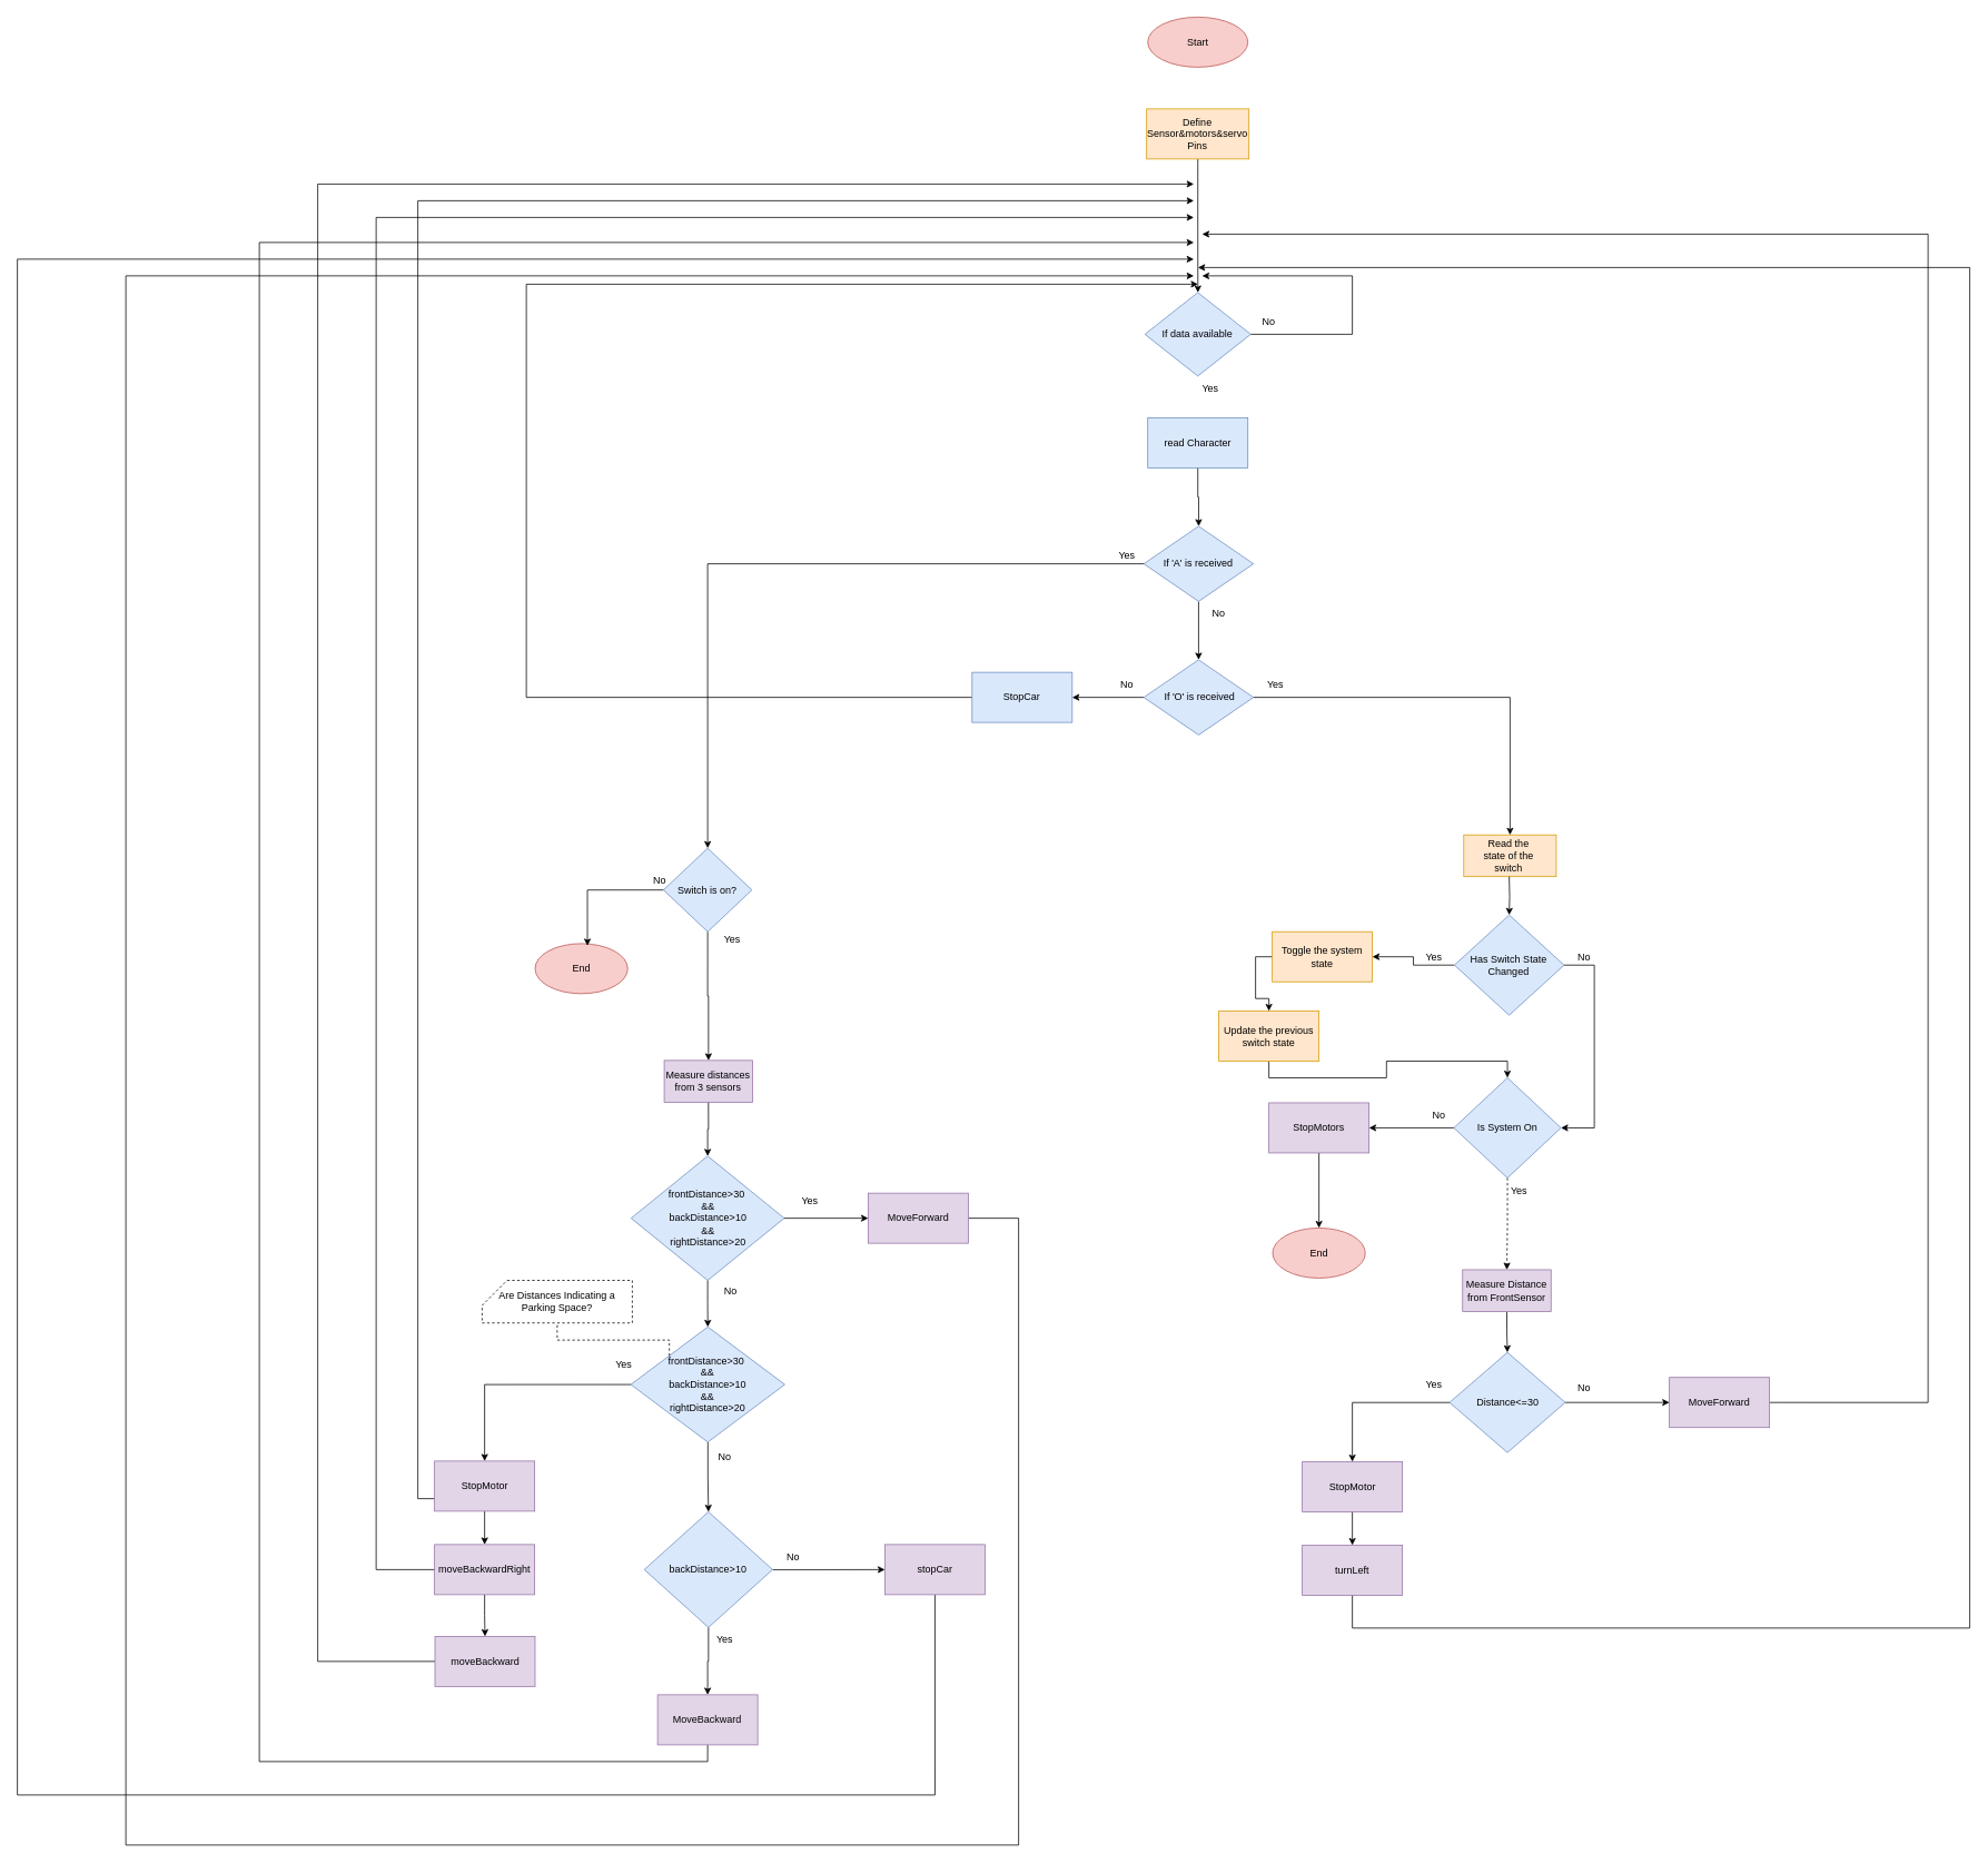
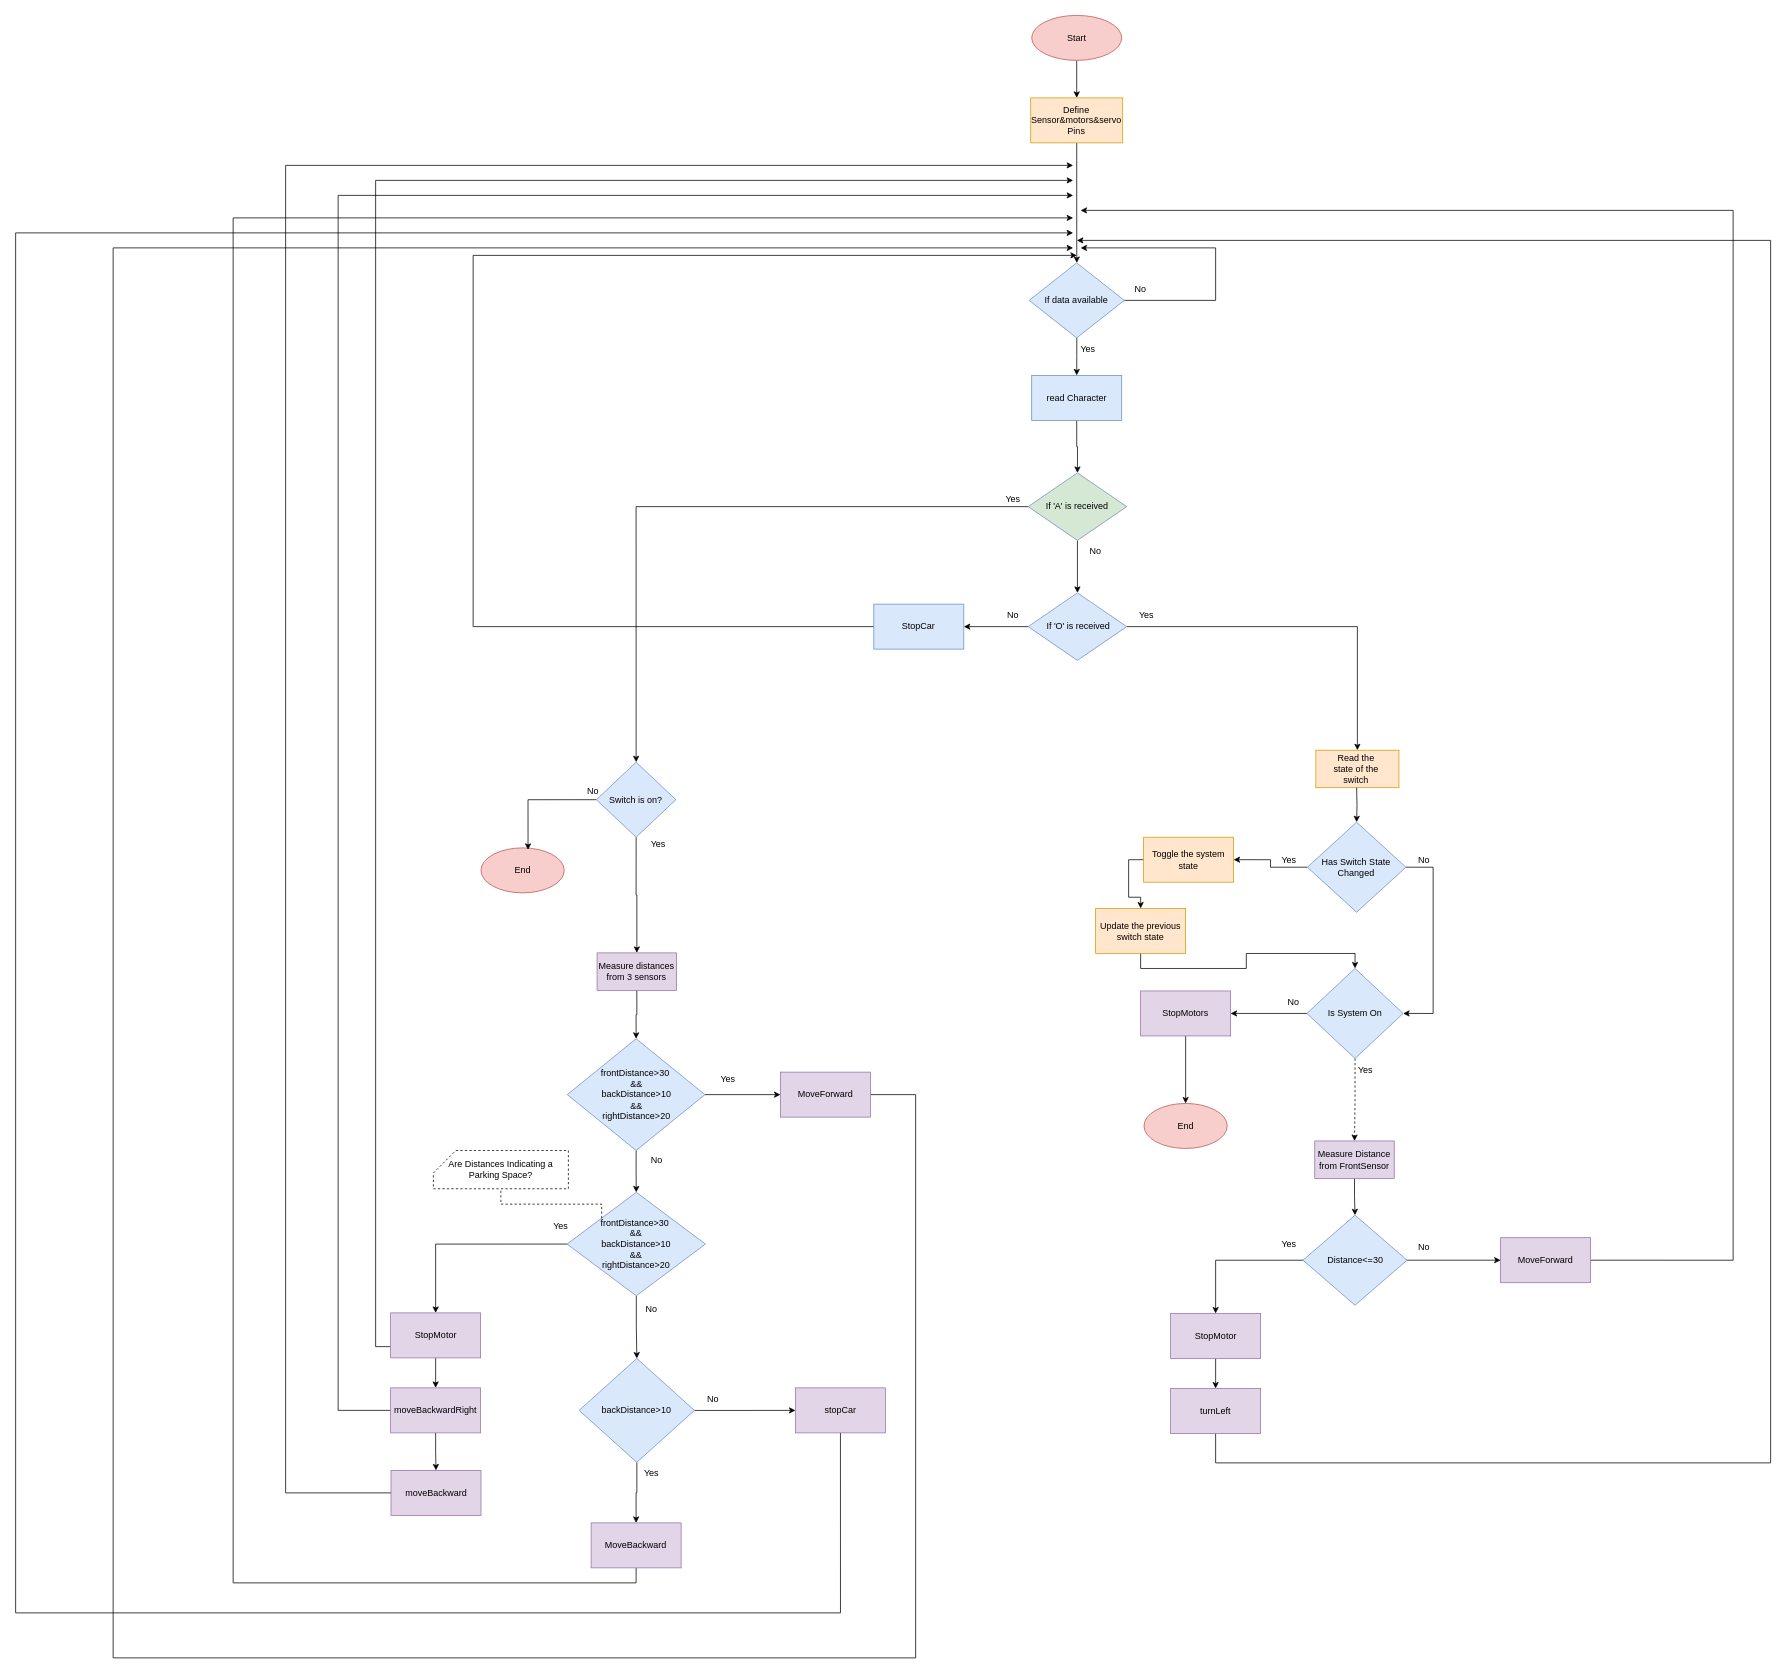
+ <mxCell id="2" style="edgeStyle=orthogonalEdgeStyle;rounded=0;orthogonalLoop=1;jettySize=auto;html=1;exitX=0.5;exitY=1;exitDx=0;exitDy=0;entryX=0.5;entryY=0;entryDx=0;entryDy=0;" edge="1" parent="1" source="3" target="5"><mxGeometry relative="1" as="geometry" /></mxCell>
+ <mxCell id="82" value="" style="edgeStyle=orthogonalEdgeStyle;rounded=0;orthogonalLoop=1;jettySize=auto;html=1;" edge="1" parent="1" source="84" target="86"><mxGeometry relative="1" as="geometry" /></mxCell>
- <mxCell id="88" value="If 'A' is received" style="rhombus;whiteSpace=wrap;html=1;fillColor=#dae8fc;strokeColor=#6c8ebf;rounded=0;" vertex="1" parent="1"><mxGeometry x="1370" y="630" width="131.49" height="90" as="geometry" /></mxCell>
+ <mxCell id="88" value="If 'A' is received" style="rhombus;whiteSpace=wrap;html=1;fillColor=#d5e8d4;strokeColor=#6c8ebf;rounded=0;" vertex="1" parent="1"><mxGeometry x="1370" y="630" width="131.49" height="90" as="geometry" /></mxCell>
